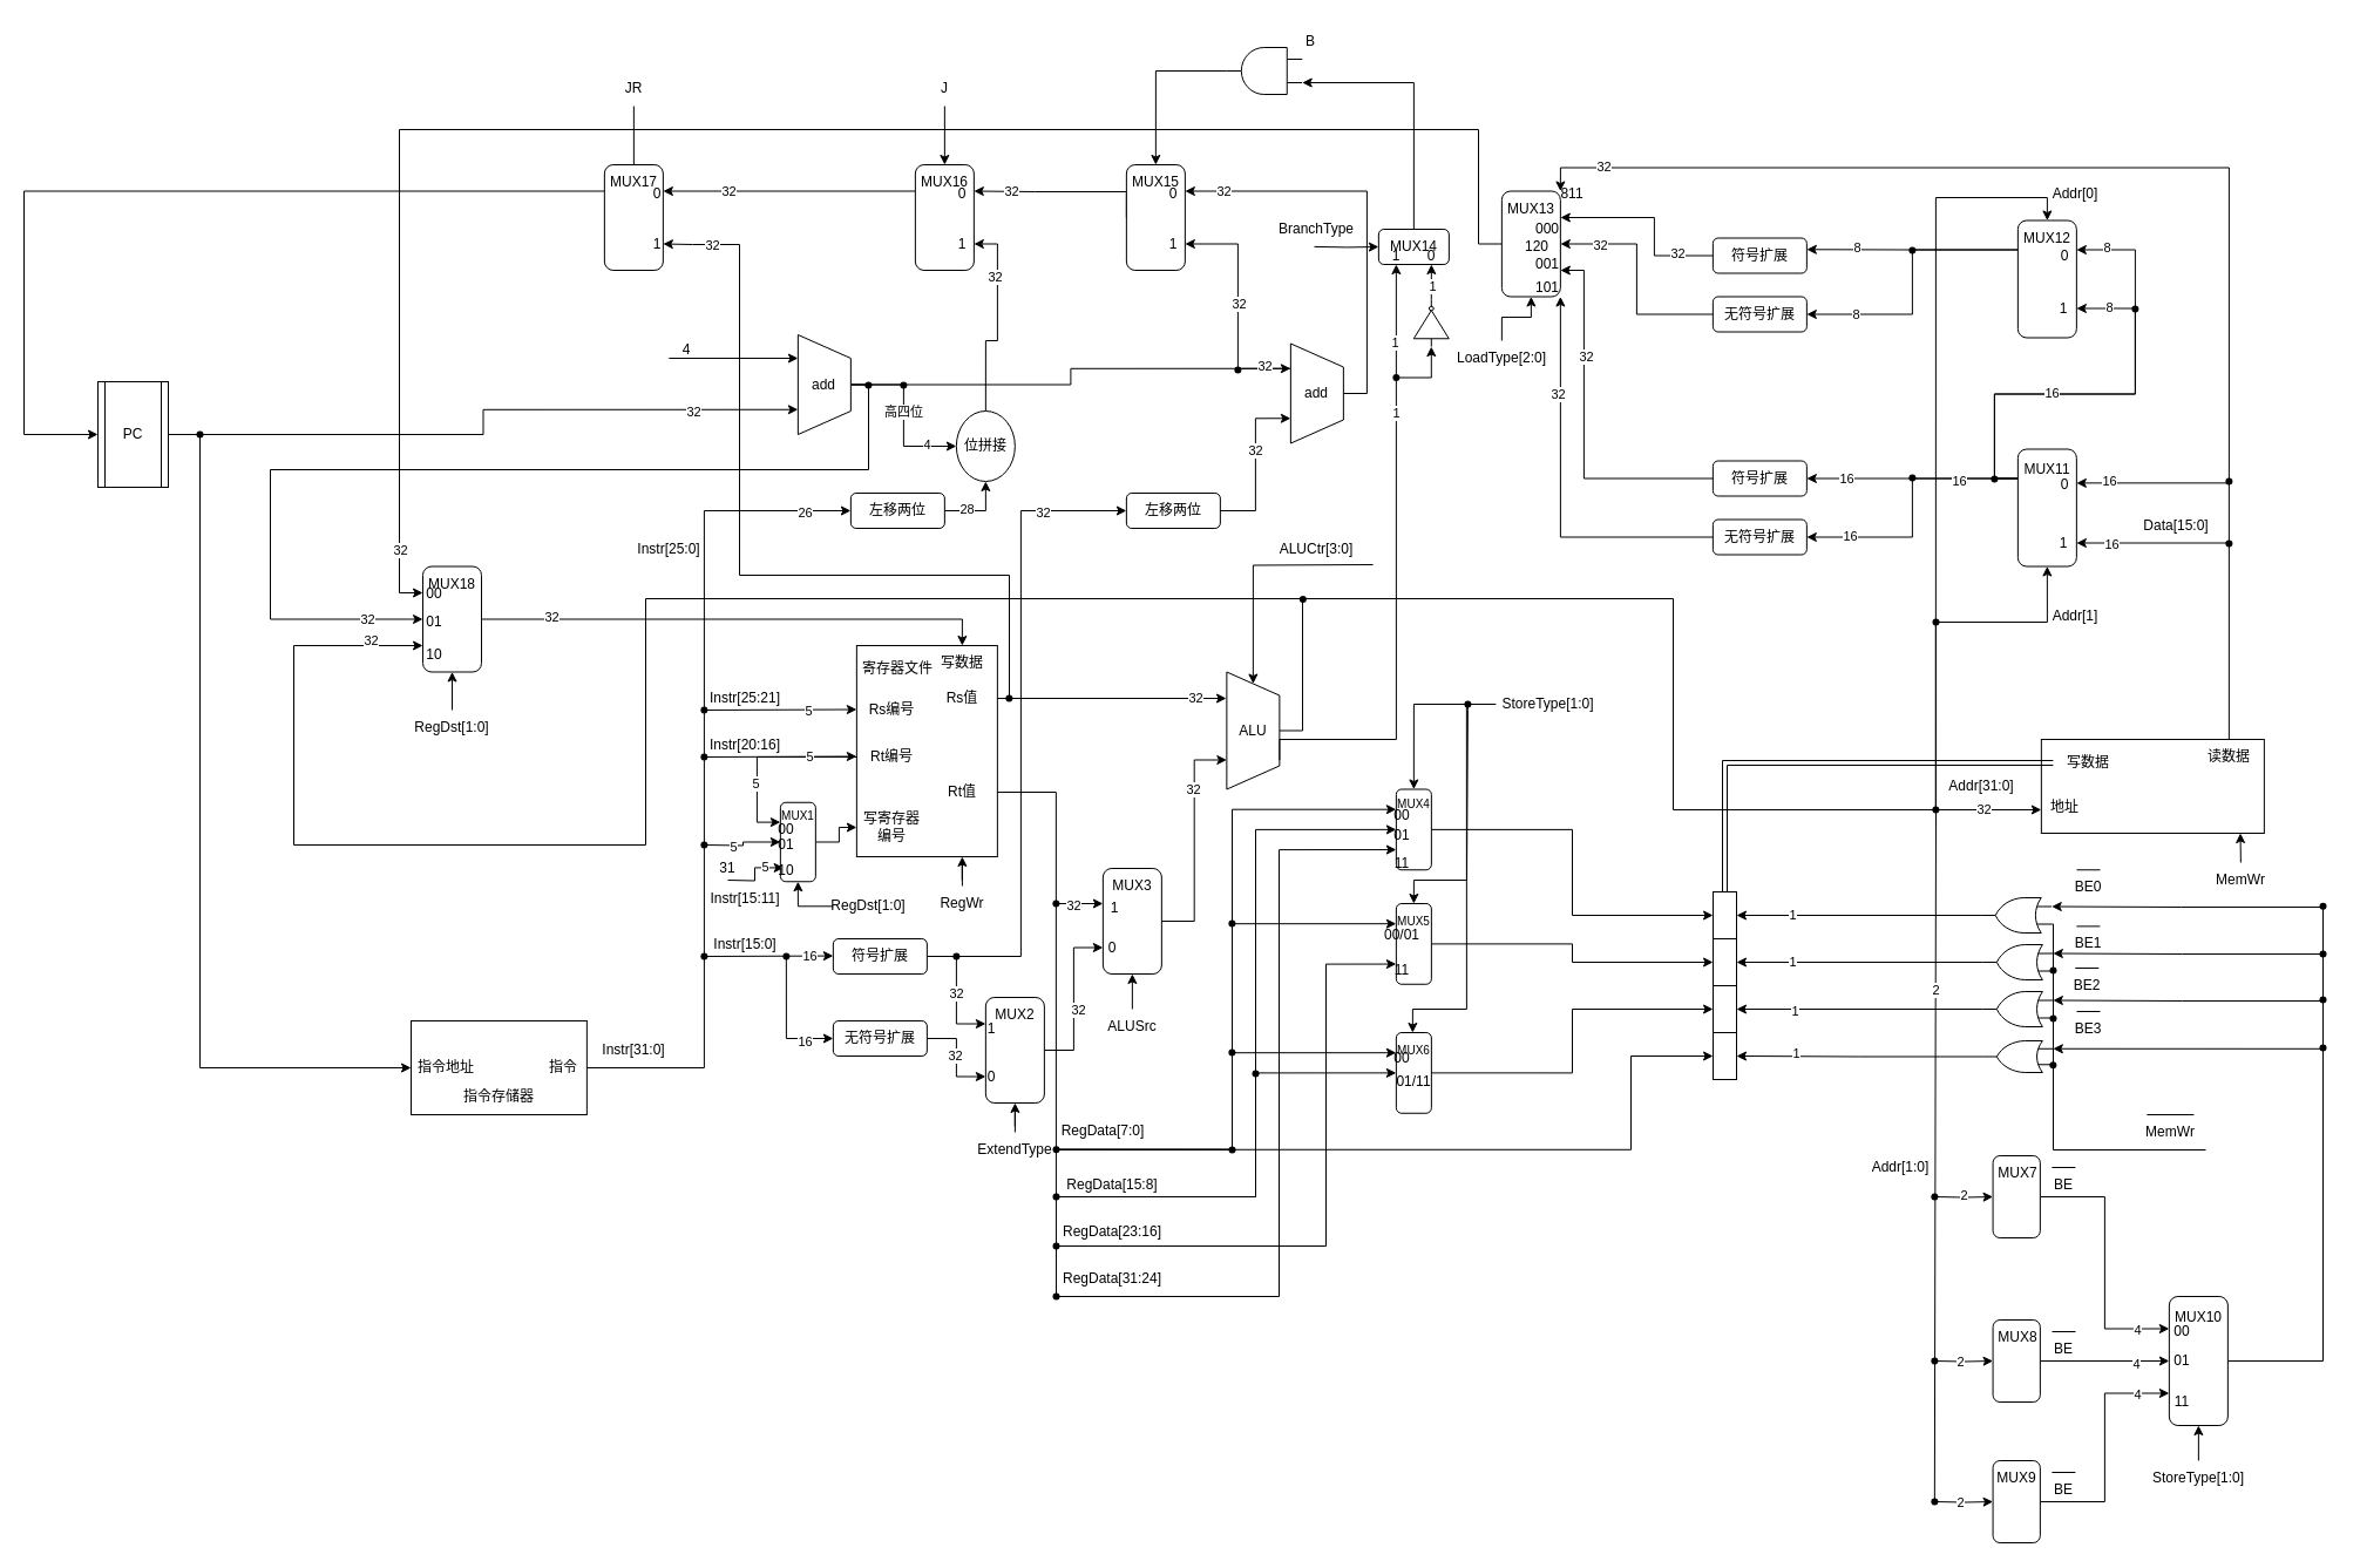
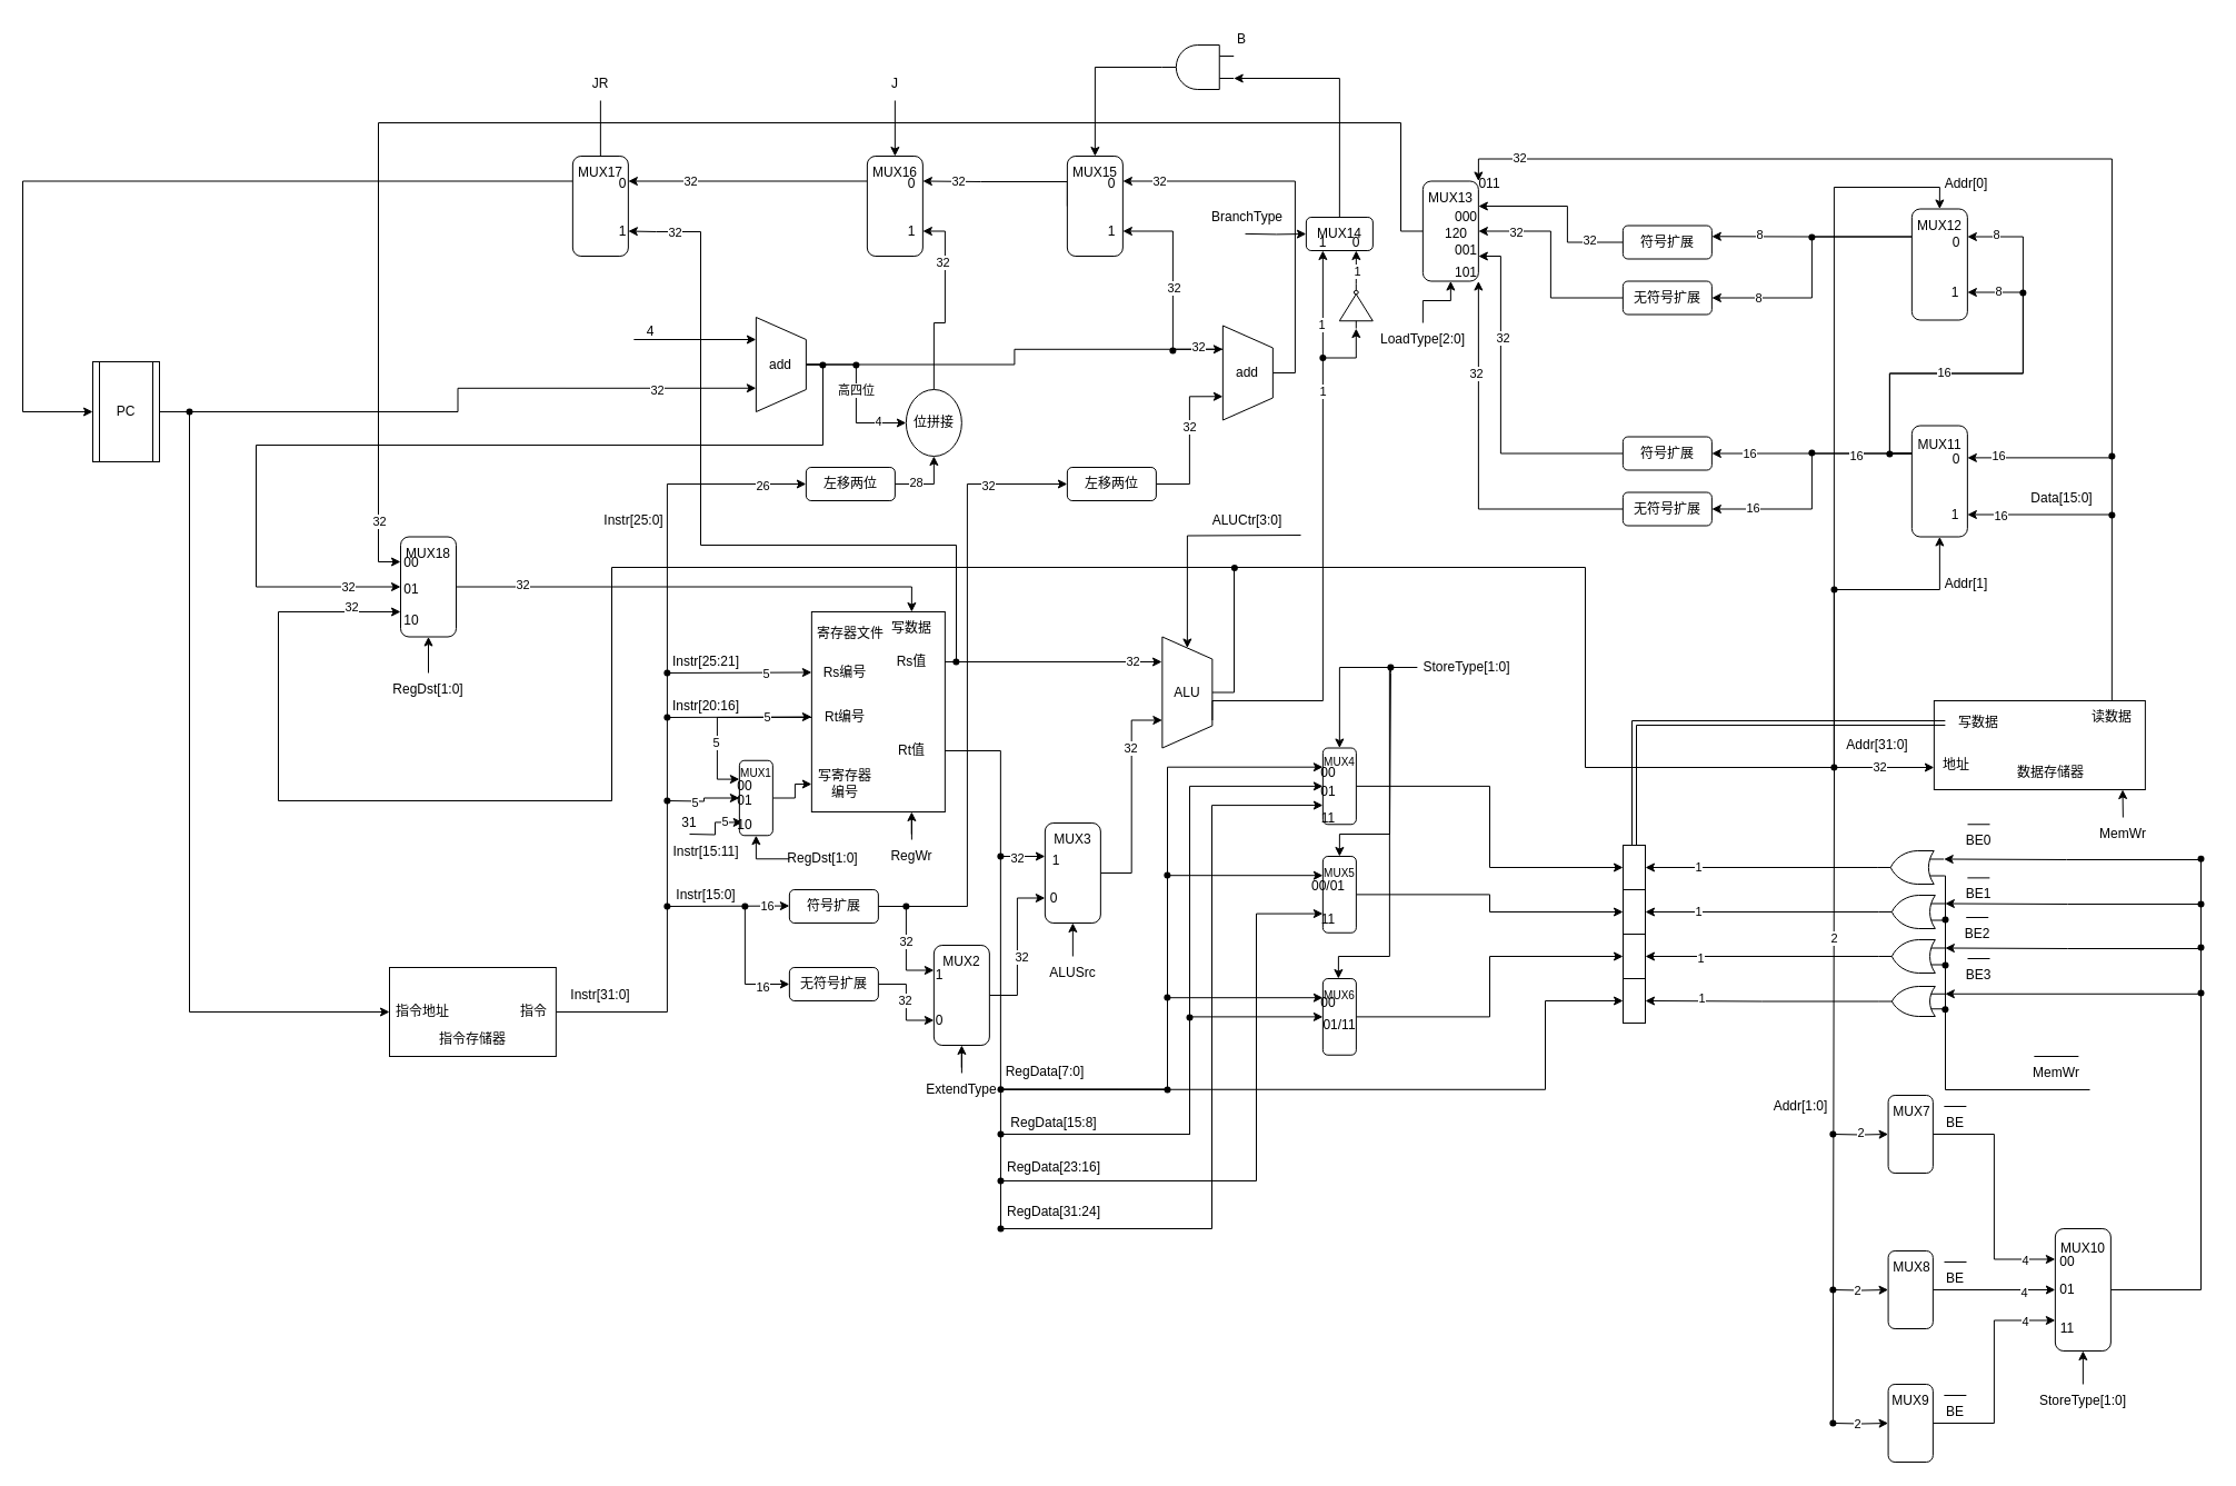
- <mxCell id="360" value="811" style="text;html=1;align=center;verticalAlign=middle;whiteSpace=wrap;rounded=0;" vertex="1" parent="1"><mxGeometry x="1309.86" y="150" width="60" height="30" as="geometry" /></mxCell>
+ <mxCell id="360" value="011" style="text;html=1;align=center;verticalAlign=middle;whiteSpace=wrap;rounded=0;" vertex="1" parent="1"><mxGeometry x="1309.86" y="150" width="60" height="30" as="geometry" /></mxCell>
+ <mxCell id="53" value="数据存储器" style="text;html=1;align=center;verticalAlign=middle;whiteSpace=wrap;rounded=0;" parent="1" vertex="1"><mxGeometry x="1809.86" y="680" width="70" height="30" as="geometry" /></mxCell>
